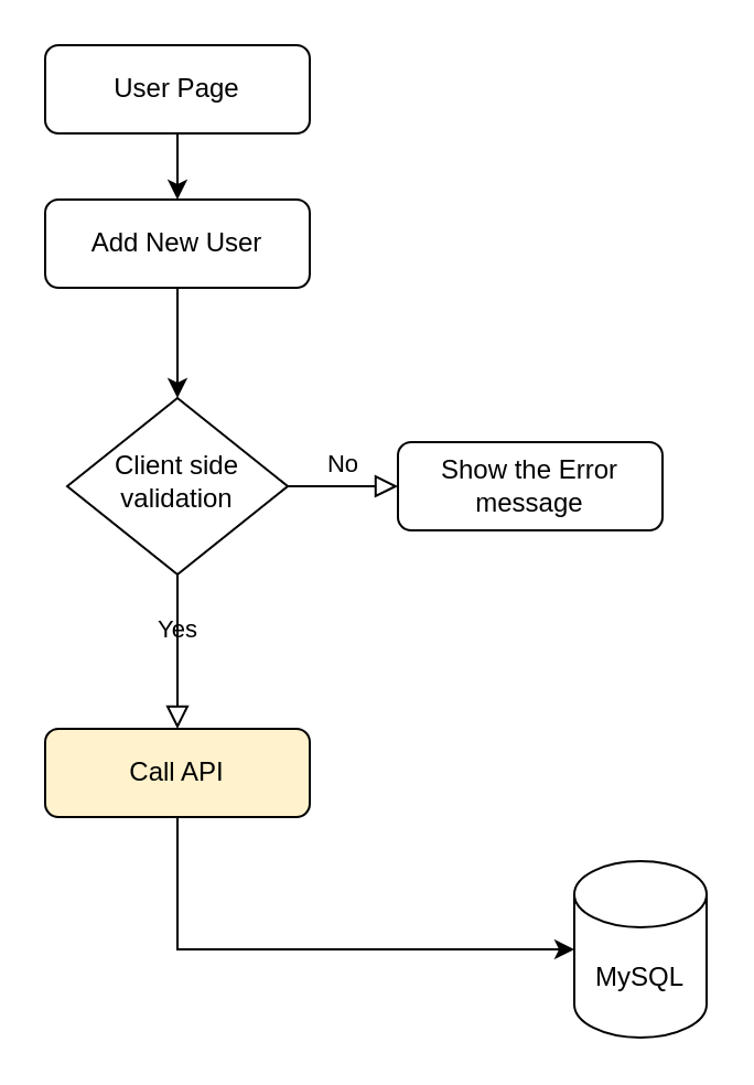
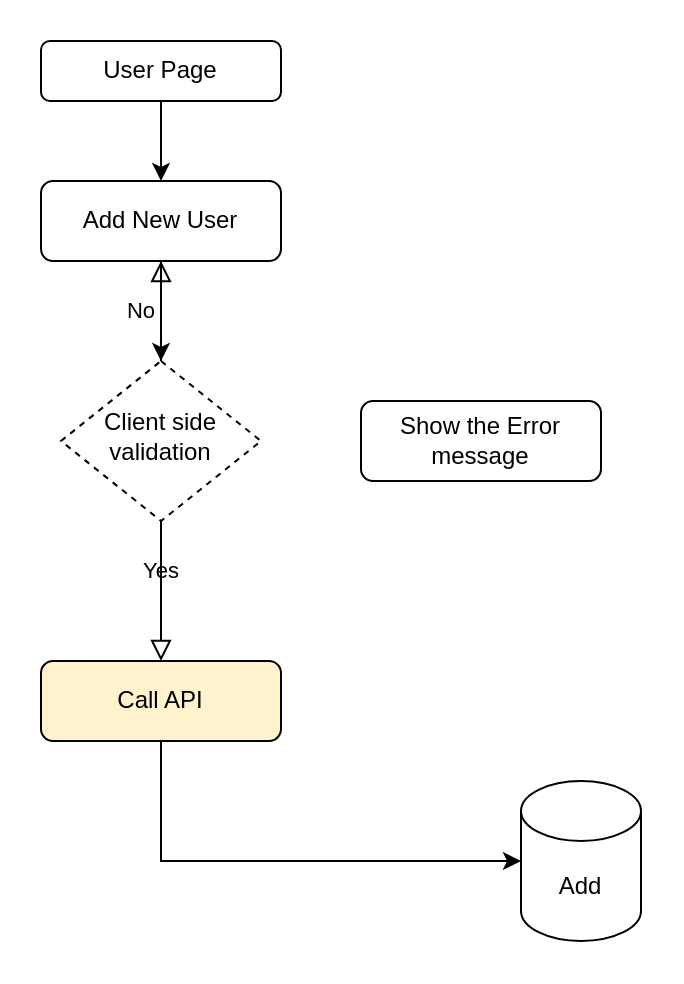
- <mxCell id="6" value="User Page" style="rounded=1;whiteSpace=wrap;html=1;" vertex="1" parent="1"><mxGeometry x="20" y="20" width="120" height="40" as="geometry" /></mxCell>
+ <mxCell id="6" value="User Page" style="rounded=1;whiteSpace=wrap;html=1;" vertex="1" parent="1"><mxGeometry x="20" y="20" width="120" height="30" as="geometry" /></mxCell>
- <mxCell id="3" value="Client side validation" style="rhombus;whiteSpace=wrap;html=1;shadow=0;fontFamily=Helvetica;fontSize=12;align=center;strokeWidth=1;spacing=6;spacingTop=-4;" parent="1" vertex="1"><mxGeometry x="30" y="180" width="100" height="80" as="geometry" /></mxCell>
+ <mxCell id="3" value="Client side validation" style="rhombus;whiteSpace=wrap;html=1;shadow=0;fontFamily=Helvetica;fontSize=12;align=center;strokeWidth=1;spacing=6;spacingTop=-4;dashed=1;" parent="1" vertex="1"><mxGeometry x="30" y="180" width="100" height="80" as="geometry" /></mxCell>
- <mxCell id="2" value="No" style="edgeStyle=orthogonalEdgeStyle;rounded=0;html=1;jettySize=auto;orthogonalLoop=1;fontSize=11;endArrow=block;endFill=0;endSize=8;strokeWidth=1;shadow=0;labelBackgroundColor=none;" parent="1" source="3" target="4" edge="1"><mxGeometry y="10" relative="1" as="geometry"><mxPoint as="offset" /></mxGeometry></mxCell>
+ <mxCell id="2" value="No" style="edgeStyle=orthogonalEdgeStyle;rounded=0;html=1;jettySize=auto;orthogonalLoop=1;fontSize=11;endArrow=block;endFill=0;endSize=8;strokeWidth=1;shadow=0;labelBackgroundColor=none;" parent="1" source="3" target="7" edge="1"><mxGeometry y="10" relative="1" as="geometry"><mxPoint as="offset" /></mxGeometry></mxCell>
- <mxCell id="11" value="MySQL" style="shape=cylinder3;whiteSpace=wrap;html=1;boundedLbl=1;backgroundOutline=1;size=15;" vertex="1" parent="1"><mxGeometry x="260" y="390" width="60" height="80" as="geometry" /></mxCell>
+ <mxCell id="11" value="Add" style="shape=cylinder3;whiteSpace=wrap;html=1;boundedLbl=1;backgroundOutline=1;size=15;" vertex="1" parent="1"><mxGeometry x="260" y="390" width="60" height="80" as="geometry" /></mxCell>
